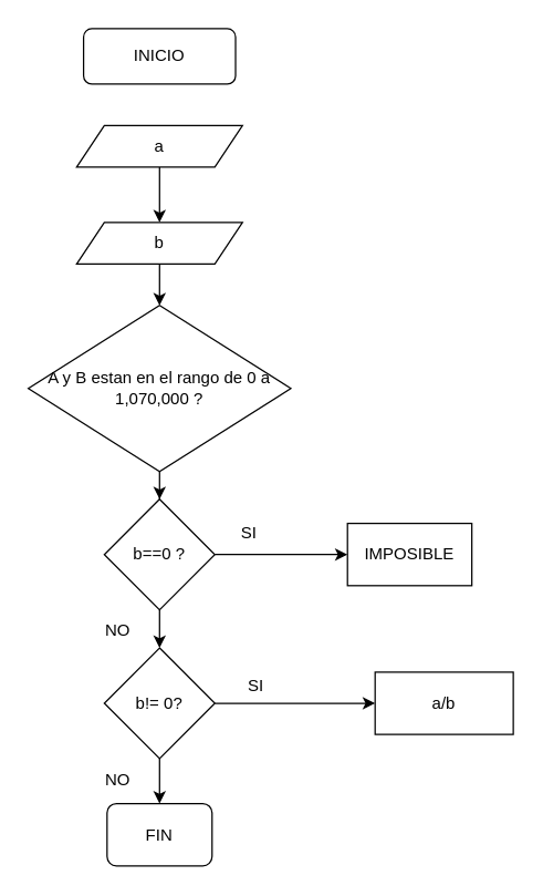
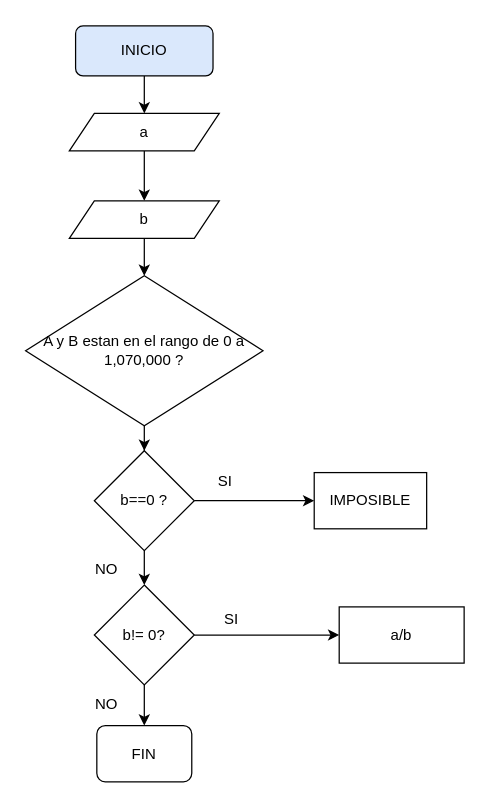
- <mxCell id="3" value="INICIO" style="rounded=1;whiteSpace=wrap;html=1;" parent="1" vertex="1"><mxGeometry x="60" y="20" width="110" height="40" as="geometry" /></mxCell>
+ <mxCell id="3" value="INICIO" style="rounded=1;whiteSpace=wrap;html=1;fillColor=#dae8fc;" parent="1" vertex="1"><mxGeometry x="60" y="20" width="110" height="40" as="geometry" /></mxCell>
+ <mxCell id="2" value="" style="edgeStyle=orthogonalEdgeStyle;rounded=0;orthogonalLoop=1;jettySize=auto;html=1;" parent="1" source="3" target="5" edge="1"><mxGeometry relative="1" as="geometry" /></mxCell>
